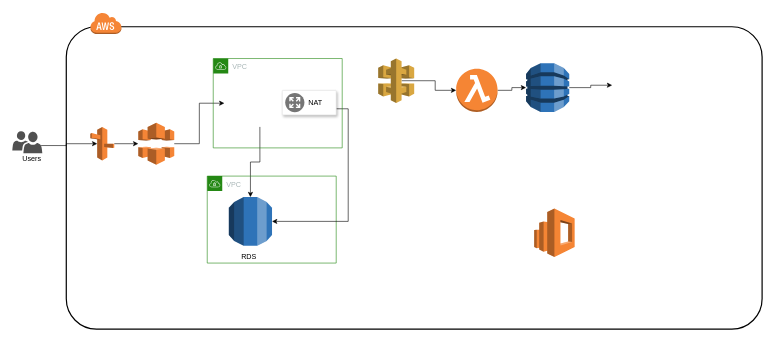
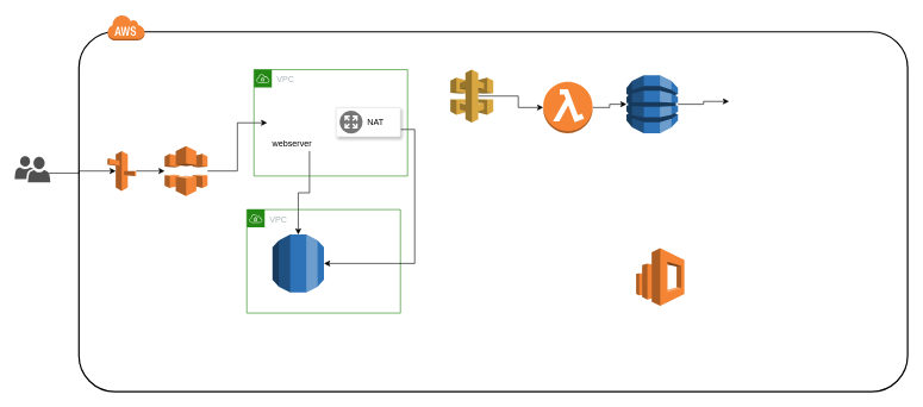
+ <mxCell id="13" value="webserver&lt;br&gt;" style="text;html=1;resizable=0;points=[];autosize=1;align=left;verticalAlign=top;spacingTop=-4;" vertex="1" parent="1"><mxGeometry x="379" y="191" width="70" height="20" as="geometry" /></mxCell>
- <mxCell id="6" value="Users" style="text;html=1;resizable=0;points=[];autosize=1;align=left;verticalAlign=top;spacingTop=-4;direction=south;" vertex="1" parent="1"><mxGeometry x="35" y="255" width="20" height="50" as="geometry" /></mxCell>
- <mxCell id="16" value="RDS" style="text;html=1;resizable=0;points=[];autosize=1;align=left;verticalAlign=top;spacingTop=-4;" vertex="1" parent="1"><mxGeometry x="400" y="418" width="40" height="20" as="geometry" /></mxCell>
